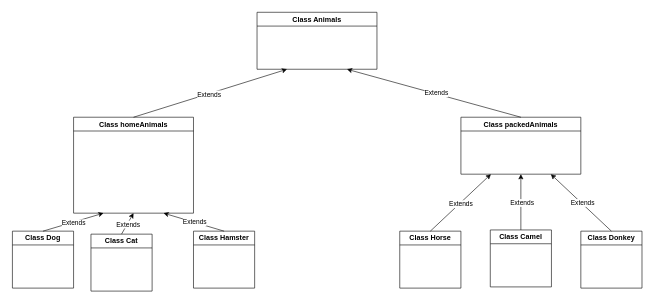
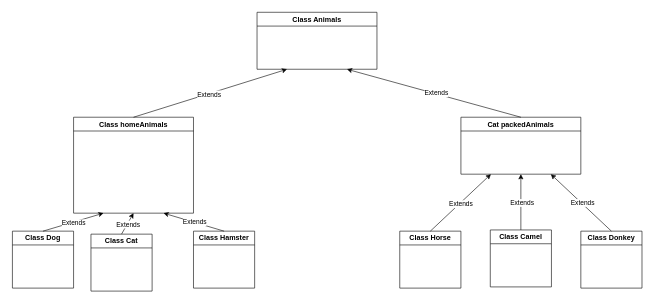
- <mxCell id="4" value="Class packedAnimals" style="swimlane;whiteSpace=wrap;html=1;" vertex="1" parent="1"><mxGeometry x="768" y="195" width="200" height="95" as="geometry" /></mxCell>
+ <mxCell id="4" value="Cat packedAnimals" style="swimlane;whiteSpace=wrap;html=1;" vertex="1" parent="1"><mxGeometry x="768" y="195" width="200" height="95" as="geometry" /></mxCell>
